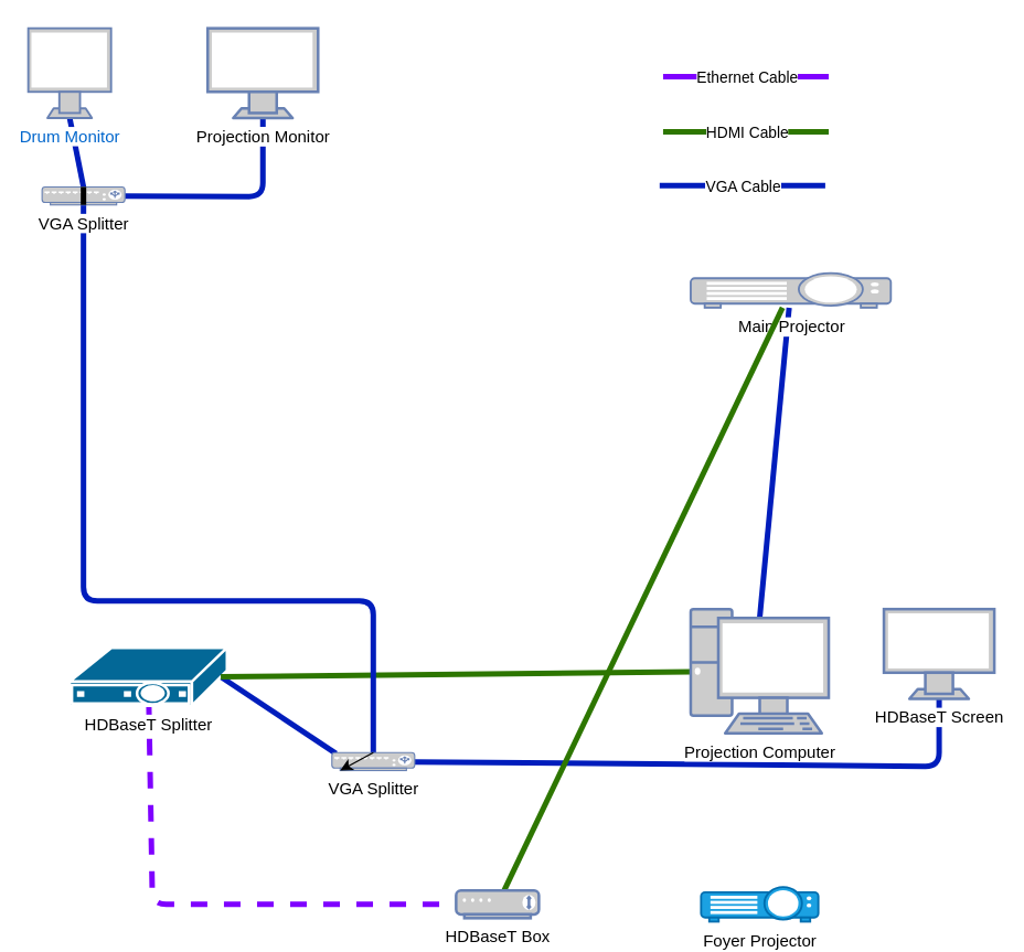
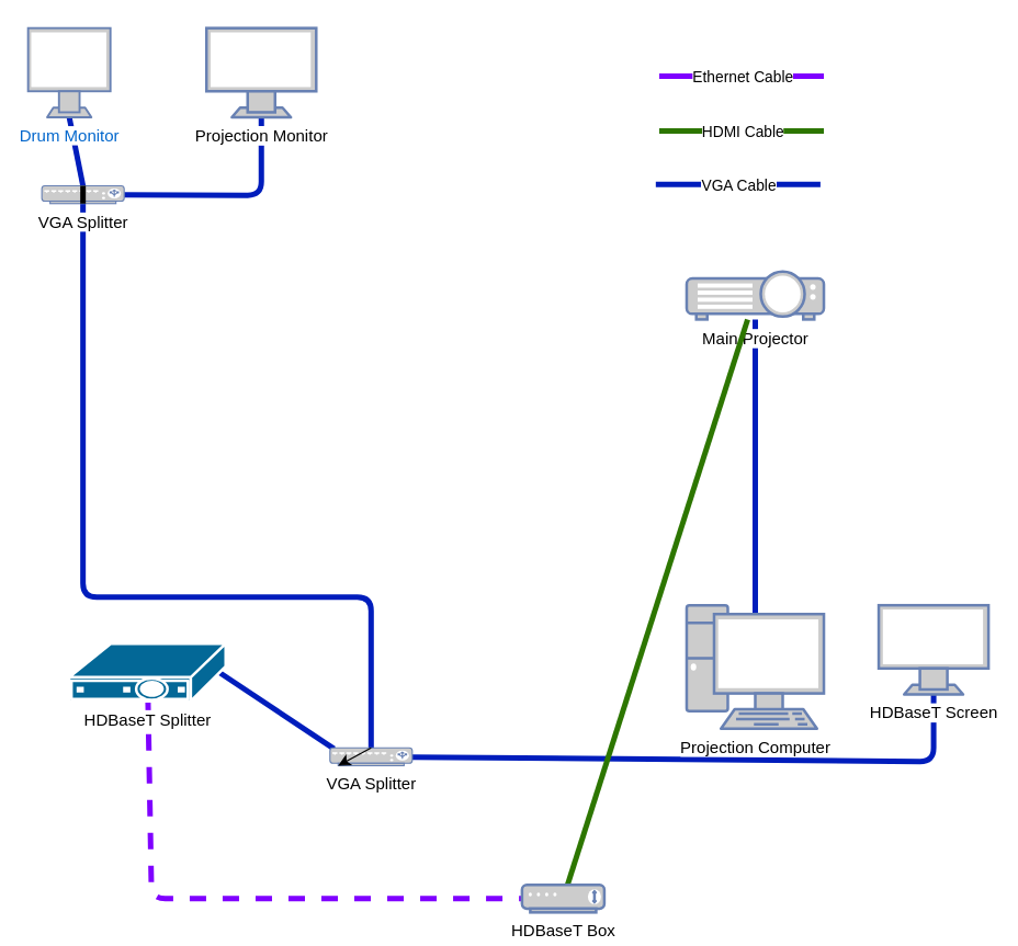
- <mxCell id="6" value="&lt;font style=&quot;background-color: rgb(255, 255, 255);&quot; color=&quot;#000000&quot;&gt;Main Projector&lt;/font&gt;" style="fontColor=#0066CC;verticalAlign=top;verticalLabelPosition=bottom;labelPosition=center;align=center;html=1;outlineConnect=0;fillColor=#CCCCCC;strokeColor=#6881B3;gradientColor=none;gradientDirection=north;strokeWidth=2;shape=mxgraph.networks.video_projector;" parent="1" vertex="1"><mxGeometry x="500" y="197.5" width="145" height="25" as="geometry" /></mxCell>
+ <mxCell id="6" value="&lt;font style=&quot;background-color: rgb(255, 255, 255);&quot; color=&quot;#000000&quot;&gt;Main Projector&lt;/font&gt;" style="fontColor=#0066CC;verticalAlign=top;verticalLabelPosition=bottom;labelPosition=center;align=center;html=1;outlineConnect=0;fillColor=#CCCCCC;strokeColor=#6881B3;gradientColor=none;gradientDirection=north;strokeWidth=2;shape=mxgraph.networks.video_projector;" parent="1" vertex="1"><mxGeometry x="500" y="197.5" width="100" height="35" as="geometry" /></mxCell>
- <mxCell id="11" style="edgeStyle=none;html=1;entryX=0.96;entryY=0.5;entryDx=0;entryDy=0;entryPerimeter=0;strokeColor=#2D7600;strokeWidth=4;fontColor=#000000;endArrow=none;endFill=0;fillColor=#60a917;" parent="1" source="13" target="10" edge="1"><mxGeometry relative="1" as="geometry"><Array as="points" /></mxGeometry></mxCell>
- <mxCell id="18" value="&lt;font style=&quot;background-color: rgb(255, 255, 255);&quot; color=&quot;#000000&quot;&gt;HDBaseT Box&lt;/font&gt;" style="fontColor=#0066CC;verticalAlign=top;verticalLabelPosition=bottom;labelPosition=center;align=center;html=1;outlineConnect=0;fillColor=#CCCCCC;strokeColor=#6881B3;gradientColor=none;gradientDirection=north;strokeWidth=2;shape=mxgraph.networks.modem;labelBackgroundColor=#FFFFFF;" parent="1" vertex="1"><mxGeometry x="330" y="645" width="60" height="20" as="geometry" /></mxCell>
+ <mxCell id="18" value="&lt;font style=&quot;background-color: rgb(255, 255, 255);&quot; color=&quot;#000000&quot;&gt;HDBaseT Box&lt;/font&gt;" style="fontColor=#0066CC;verticalAlign=top;verticalLabelPosition=bottom;labelPosition=center;align=center;html=1;outlineConnect=0;fillColor=#CCCCCC;strokeColor=#6881B3;gradientColor=none;gradientDirection=north;strokeWidth=2;shape=mxgraph.networks.modem;labelBackgroundColor=#FFFFFF;" parent="1" vertex="1"><mxGeometry x="380" y="645" width="60" height="20" as="geometry" /></mxCell>
- <mxCell id="7" value="&lt;font style=&quot;background-color: rgb(255, 255, 255);&quot; color=&quot;#000000&quot;&gt;Foyer Projector&lt;/font&gt;" style="fontColor=#ffffff;verticalAlign=top;verticalLabelPosition=bottom;labelPosition=center;align=center;html=1;outlineConnect=0;fillColor=#1ba1e2;strokeColor=#006EAF;gradientDirection=north;strokeWidth=2;shape=mxgraph.networks.video_projector;" parent="1" vertex="1"><mxGeometry x="507.5" y="642.5" width="85" height="25" as="geometry" /></mxCell>
